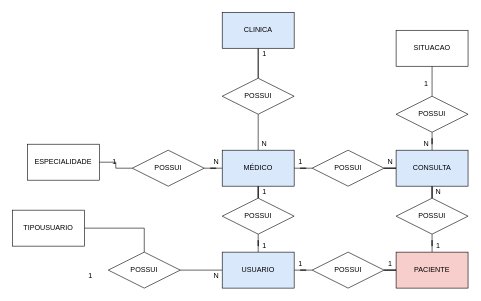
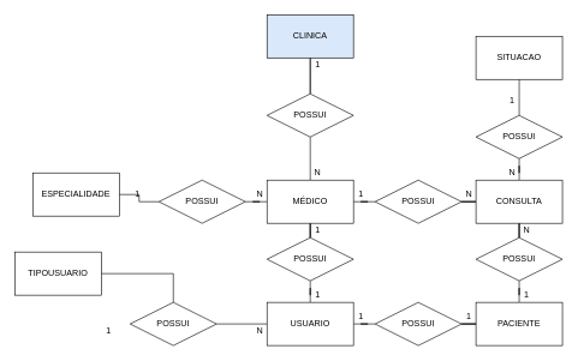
- <mxCell id="6" value="MÉDICO" style="rounded=0;whiteSpace=wrap;html=1;fillColor=#dae8fc;" parent="1" vertex="1"><mxGeometry x="370" y="250" width="120" height="60" as="geometry" /></mxCell>
+ <mxCell id="6" value="MÉDICO" style="rounded=0;whiteSpace=wrap;html=1;" parent="1" vertex="1"><mxGeometry x="370" y="250" width="120" height="60" as="geometry" /></mxCell>
- <mxCell id="10" value="CONSULTA" style="rounded=0;whiteSpace=wrap;html=1;fillColor=#dae8fc;" parent="1" vertex="1"><mxGeometry x="660" y="250" width="120" height="60" as="geometry" /></mxCell>
+ <mxCell id="10" value="CONSULTA" style="rounded=0;whiteSpace=wrap;html=1;" parent="1" vertex="1"><mxGeometry x="660" y="250" width="120" height="60" as="geometry" /></mxCell>
- <mxCell id="21" value="USUARIO" style="rounded=0;whiteSpace=wrap;html=1;fillColor=#dae8fc;" parent="1" vertex="1"><mxGeometry x="370" y="420" width="120" height="60" as="geometry" /></mxCell>
+ <mxCell id="21" value="USUARIO" style="rounded=0;whiteSpace=wrap;html=1;" parent="1" vertex="1"><mxGeometry x="370" y="420" width="120" height="60" as="geometry" /></mxCell>
- <mxCell id="15" value="PACIENTE" style="rounded=0;whiteSpace=wrap;html=1;fillColor=#f8cecc;" parent="1" vertex="1"><mxGeometry x="660" y="420" width="120" height="60" as="geometry" /></mxCell>
+ <mxCell id="15" value="PACIENTE" style="rounded=0;whiteSpace=wrap;html=1;" parent="1" vertex="1"><mxGeometry x="660" y="420" width="120" height="60" as="geometry" /></mxCell>
